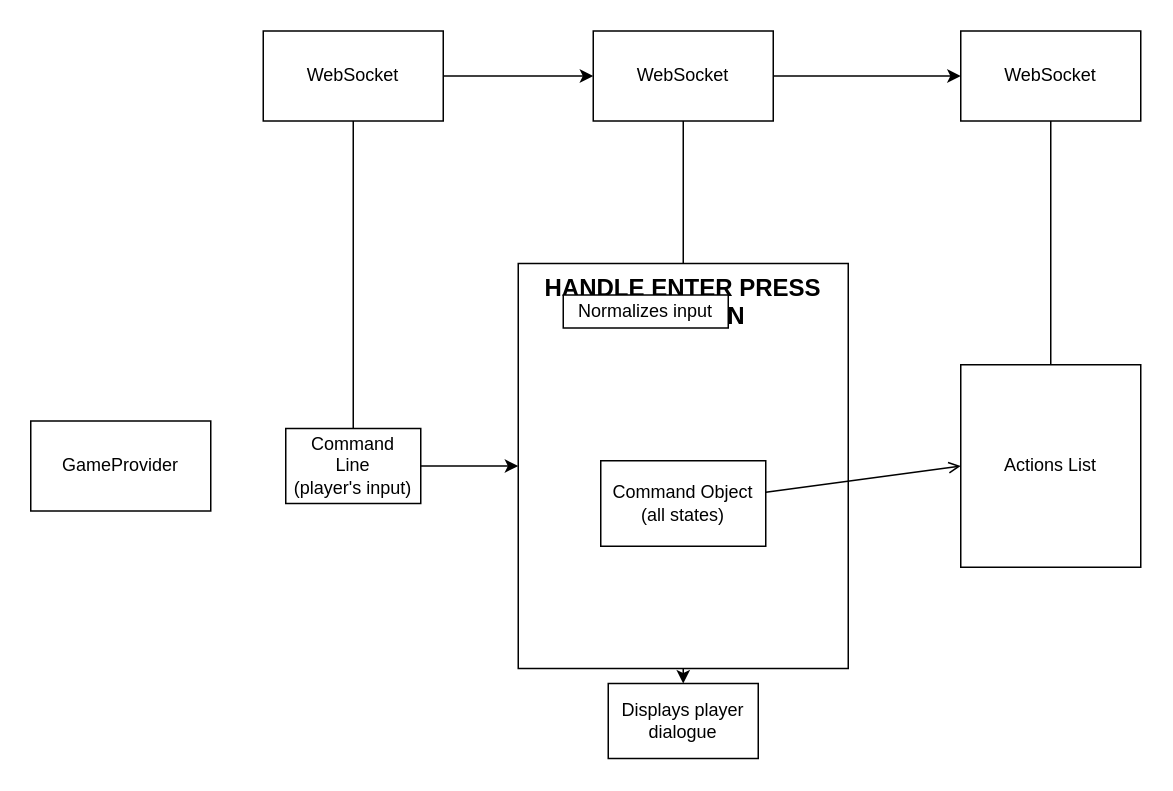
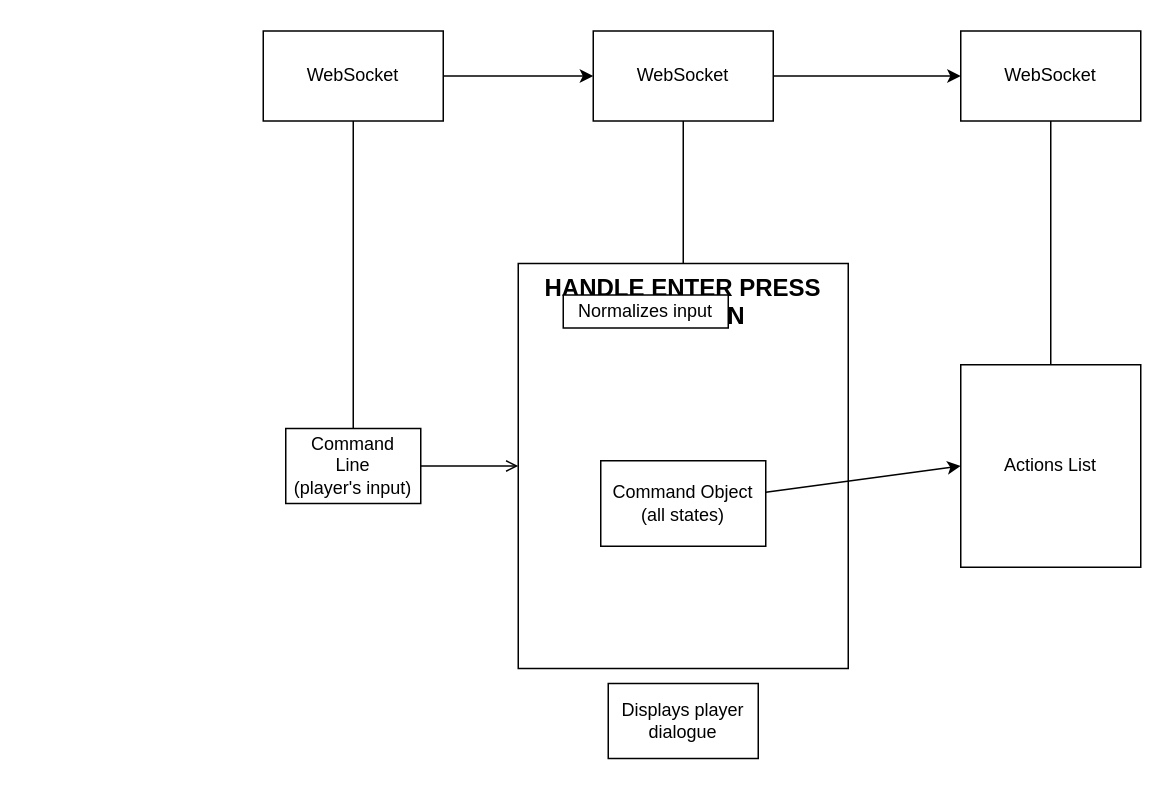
- <mxCell id="6" value="GameProvider" style="whiteSpace=wrap;html=1;" parent="1" vertex="1"><mxGeometry x="20" y="280" width="120" height="60" as="geometry" /></mxCell>
- <mxCell id="7" style="edgeStyle=none;html=1;" parent="1" source="8" target="3" edge="1"><mxGeometry relative="1" as="geometry"><mxPoint x="340" y="310" as="targetPoint" /></mxGeometry></mxCell>
+ <mxCell id="7" style="edgeStyle=none;html=1;endArrow=open;" parent="1" source="8" target="3" edge="1"><mxGeometry relative="1" as="geometry"><mxPoint x="340" y="310" as="targetPoint" /></mxGeometry></mxCell>
- <mxCell id="10" style="edgeStyle=none;html=1;entryX=0;entryY=0.5;entryDx=0;entryDy=0;endArrow=open;" parent="1" source="11" target="5" edge="1"><mxGeometry relative="1" as="geometry"><mxPoint x="700" y="310" as="targetPoint" /></mxGeometry></mxCell>
+ <mxCell id="10" style="edgeStyle=none;html=1;entryX=0;entryY=0.5;entryDx=0;entryDy=0;" parent="1" source="11" target="5" edge="1"><mxGeometry relative="1" as="geometry"><mxPoint x="700" y="310" as="targetPoint" /></mxGeometry></mxCell>
- <mxCell id="2" style="edgeStyle=none;html=1;entryX=0.5;entryY=0;entryDx=0;entryDy=0;" parent="1" source="3" target="9" edge="1"><mxGeometry relative="1" as="geometry" /></mxCell>
